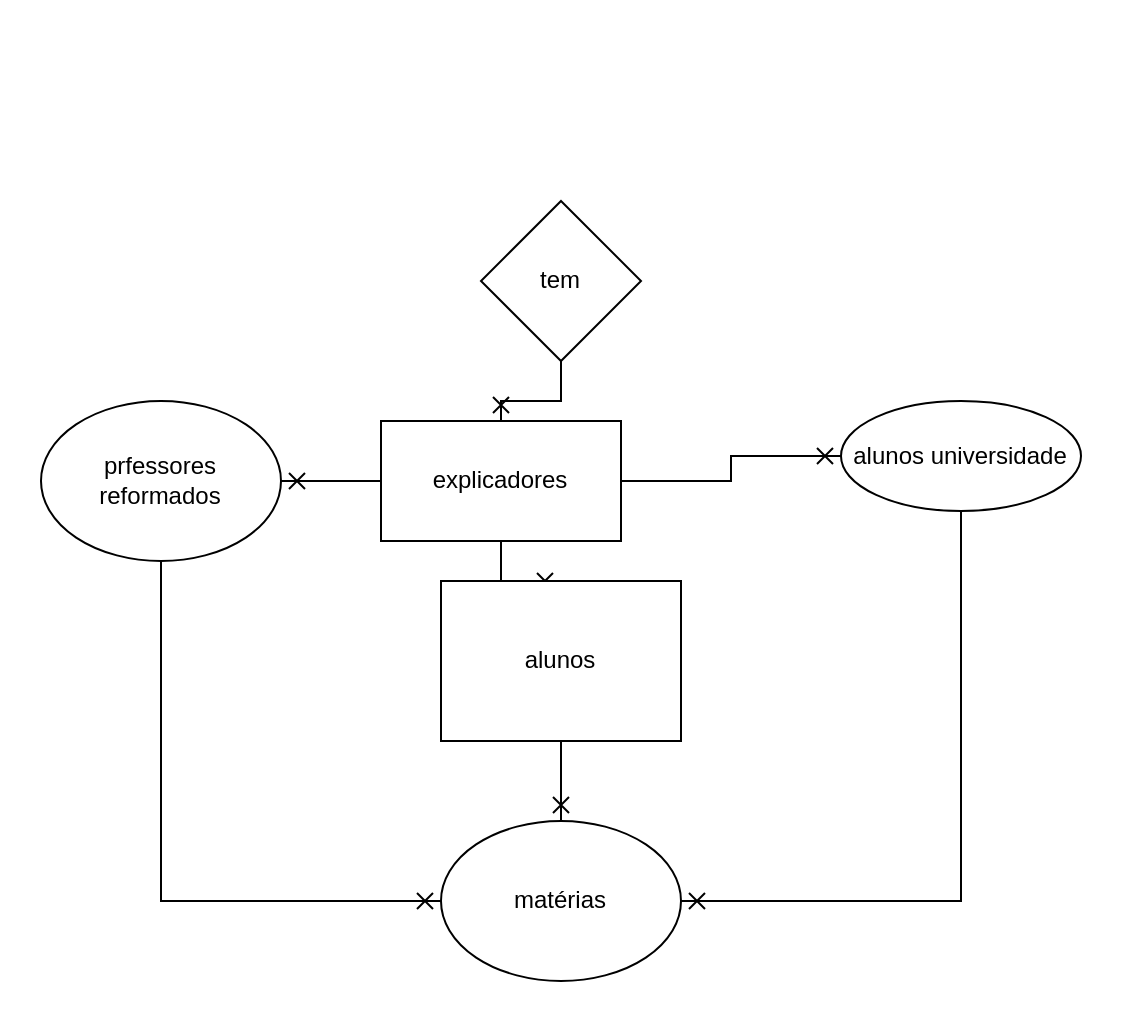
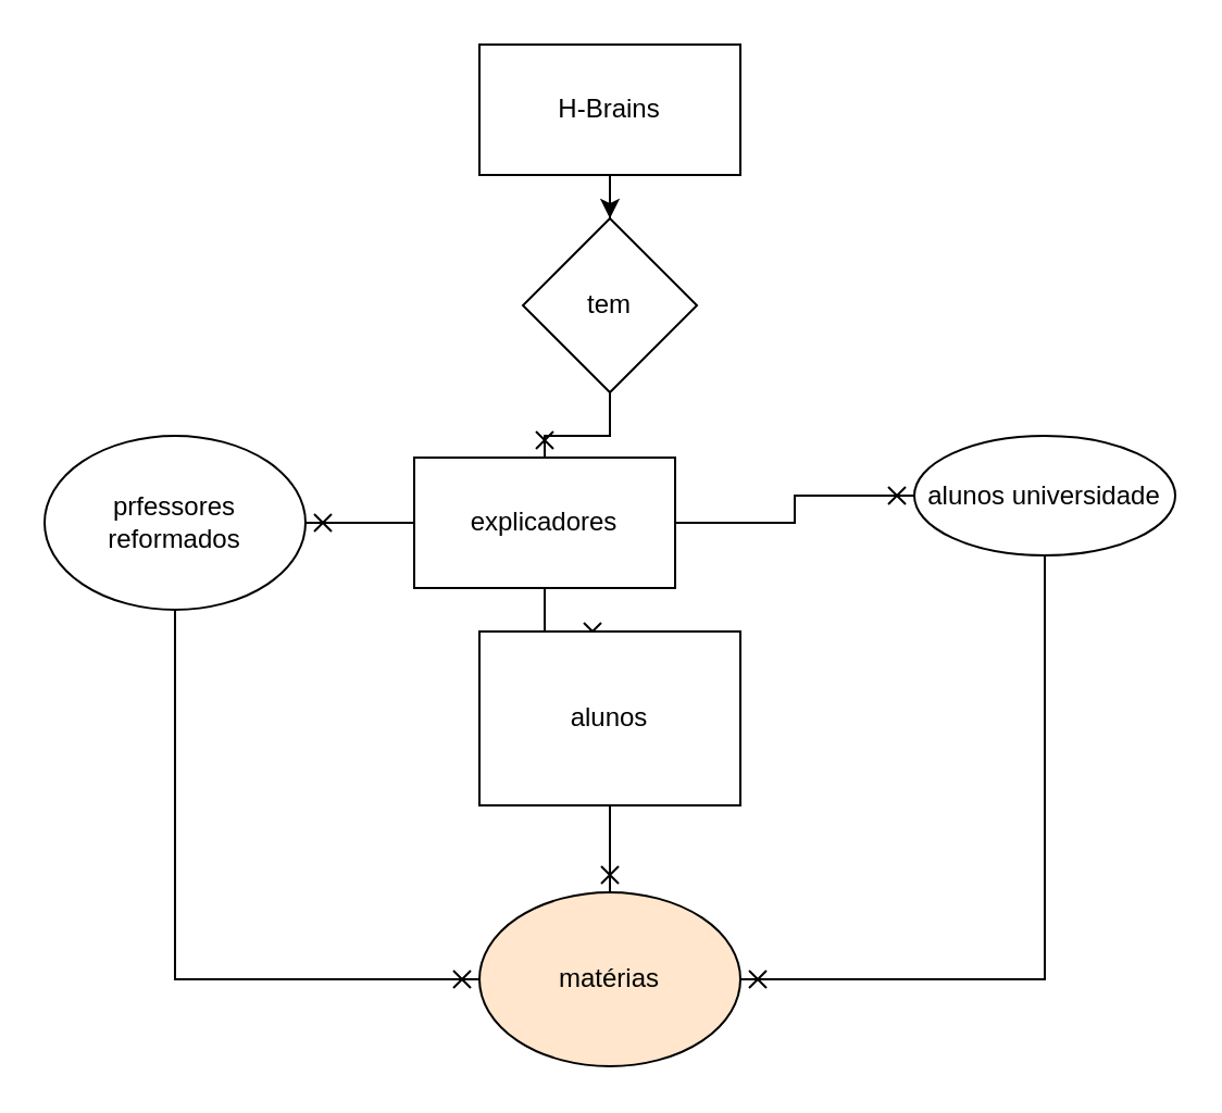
+ <mxCell id="3" value="H-Brains" style="rounded=0;whiteSpace=wrap;html=1;" vertex="1" parent="1"><mxGeometry x="220" y="20" width="120" height="60" as="geometry" /></mxCell>
+ <mxCell id="2" value="" style="edgeStyle=orthogonalEdgeStyle;rounded=0;orthogonalLoop=1;jettySize=auto;html=1;" edge="1" parent="1" source="3" target="5"><mxGeometry relative="1" as="geometry" /></mxCell>
- <mxCell id="14" value="matérias" style="ellipse;whiteSpace=wrap;html=1;rounded=0;" vertex="1" parent="1"><mxGeometry x="220" y="410" width="120" height="80" as="geometry" /></mxCell>
+ <mxCell id="14" value="matérias" style="ellipse;whiteSpace=wrap;html=1;rounded=0;fillColor=#ffe6cc;" vertex="1" parent="1"><mxGeometry x="220" y="410" width="120" height="80" as="geometry" /></mxCell>
